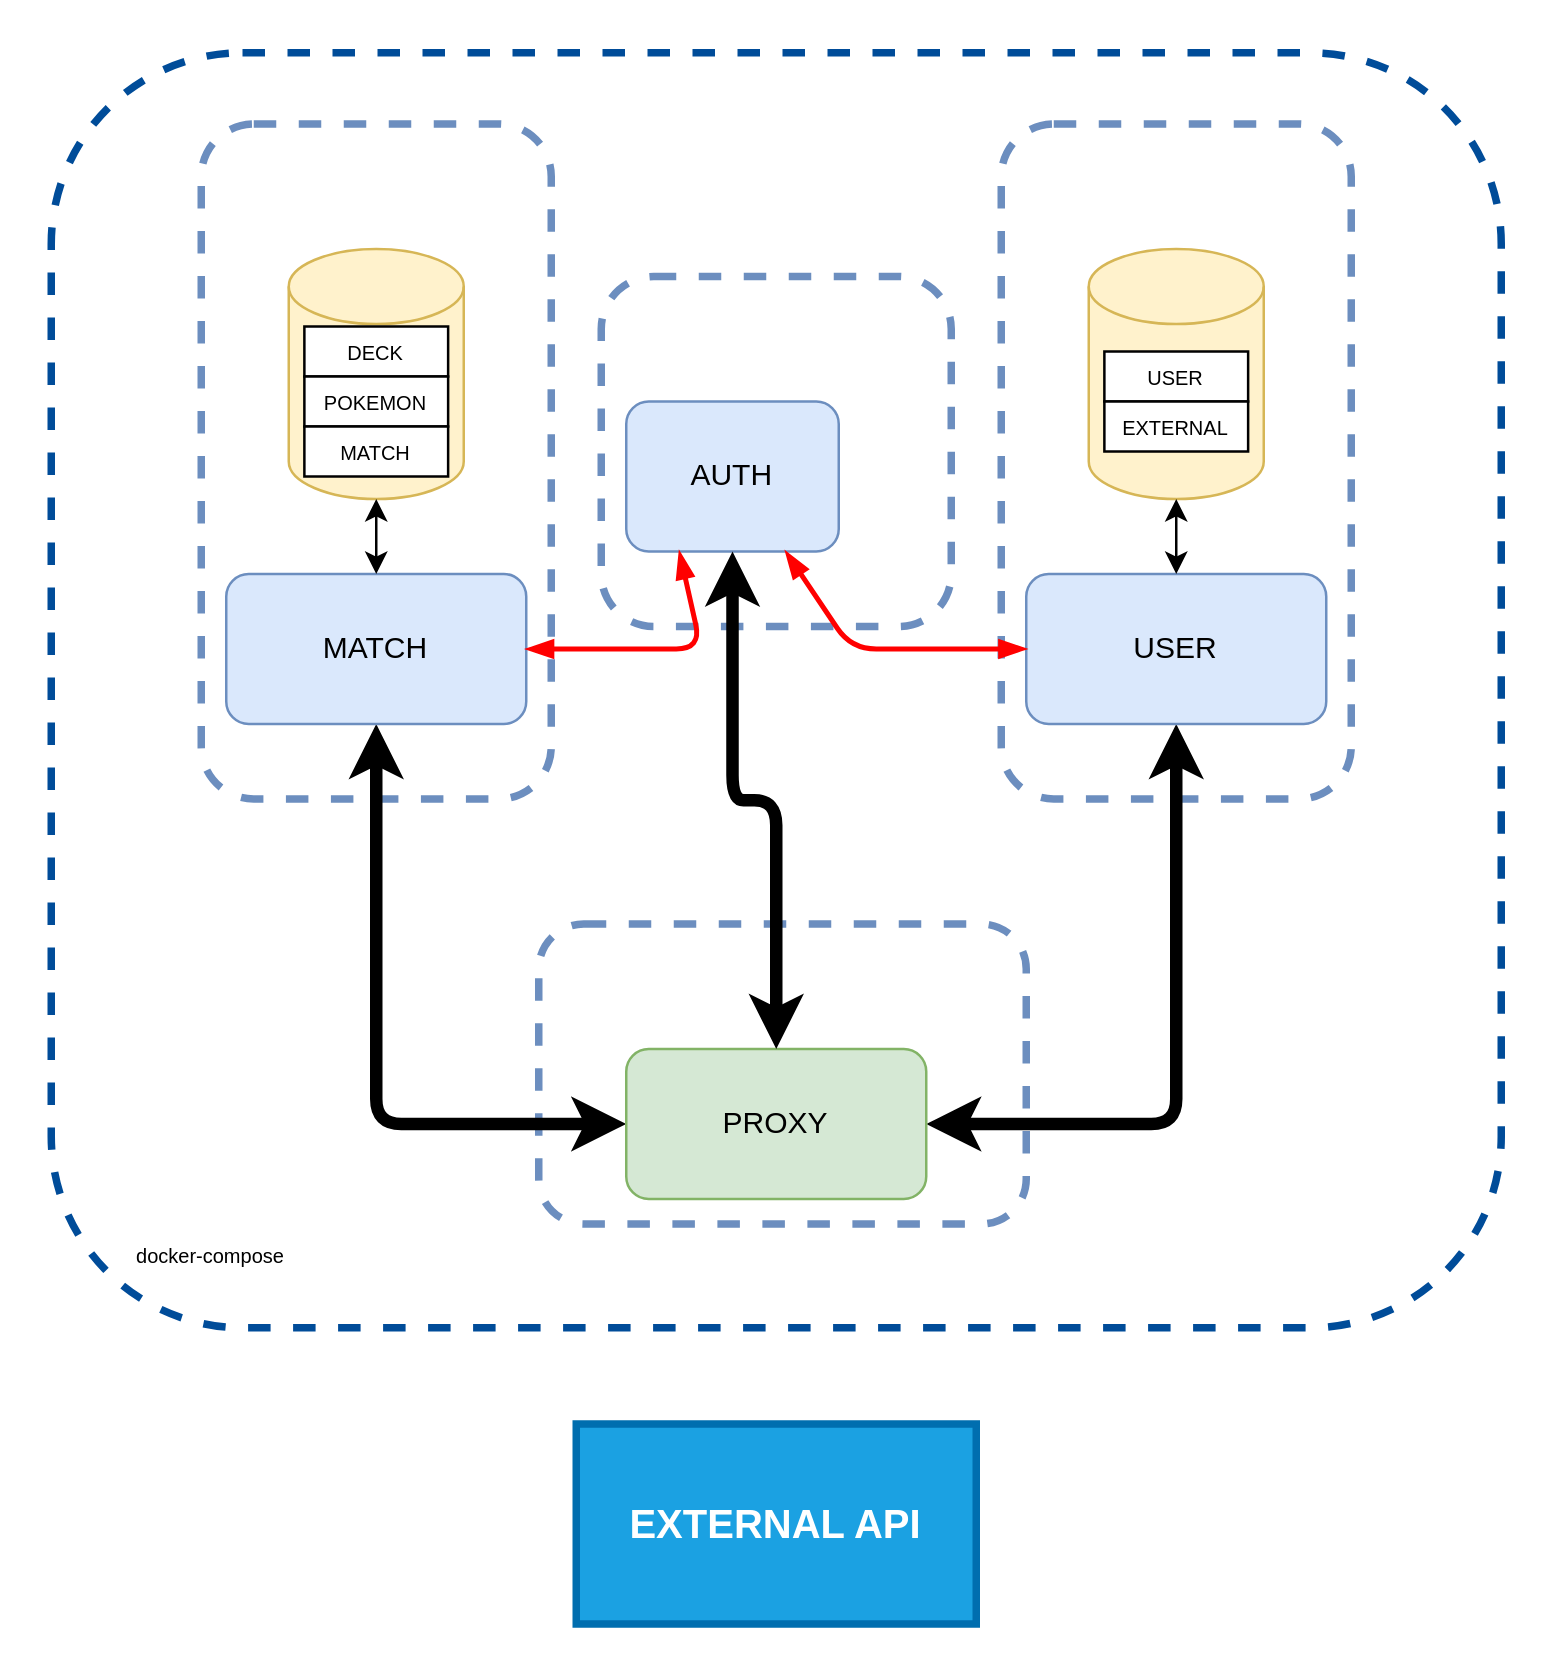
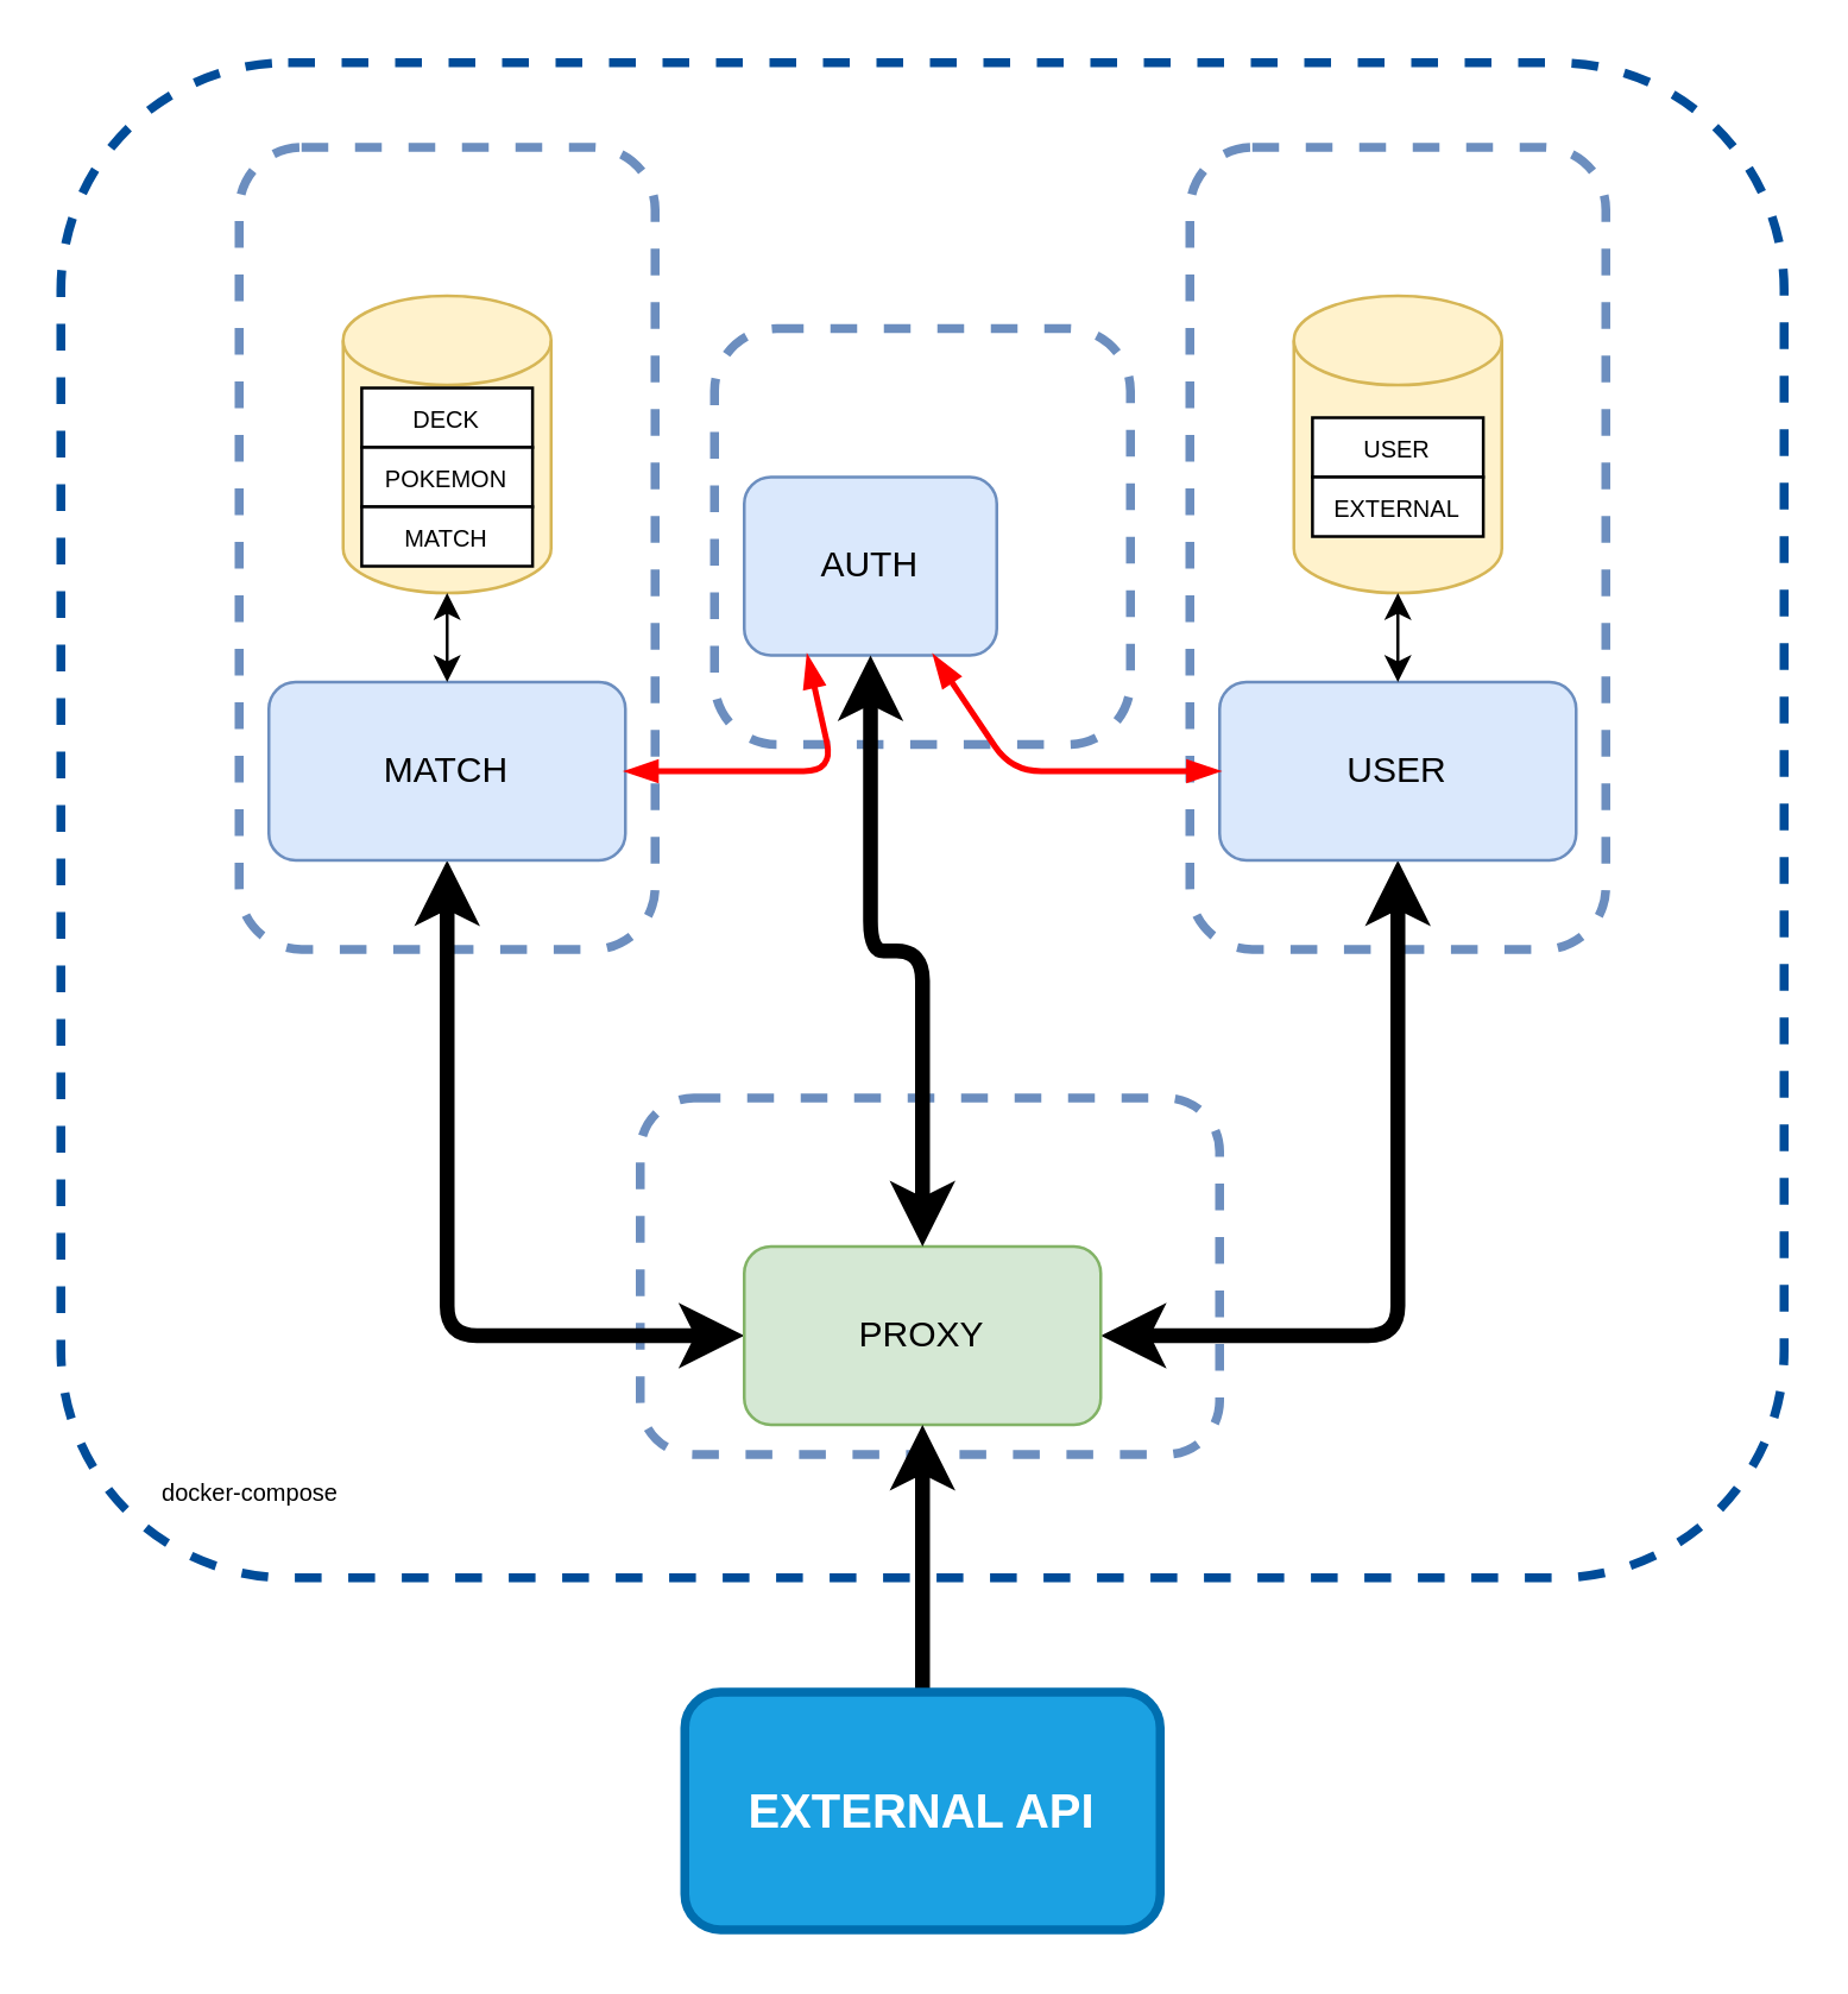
+ <mxCell id="29" style="edgeStyle=orthogonalEdgeStyle;rounded=1;orthogonalLoop=1;jettySize=auto;html=1;entryX=0.5;entryY=1;entryDx=0;entryDy=0;fontSize=12;fillColor=#dae8fc;strokeColor=#000000;strokeWidth=5;" edge="1" parent="1" source="30" target="9"><mxGeometry relative="1" as="geometry" /></mxCell>
- <mxCell id="30" value="&lt;font size=&quot;1&quot;&gt;&lt;b style=&quot;font-size: 16px&quot;&gt;EXTERNAL API&lt;/b&gt;&lt;/font&gt;" style="rounded=0;whiteSpace=wrap;html=1;fontSize=8;strokeColor=#006EAF;strokeWidth=3;fillColor=#1ba1e2;fontColor=#ffffff;" vertex="1" parent="1"><mxGeometry x="230" y="569" width="160" height="80" as="geometry" /></mxCell>
+ <mxCell id="30" value="&lt;font size=&quot;1&quot;&gt;&lt;b style=&quot;font-size: 16px&quot;&gt;EXTERNAL API&lt;/b&gt;&lt;/font&gt;" style="whiteSpace=wrap;html=1;fontSize=8;strokeColor=#006EAF;strokeWidth=3;fillColor=#1ba1e2;fontColor=#ffffff;rounded=1;" vertex="1" parent="1"><mxGeometry x="230" y="569" width="160" height="80" as="geometry" /></mxCell>
